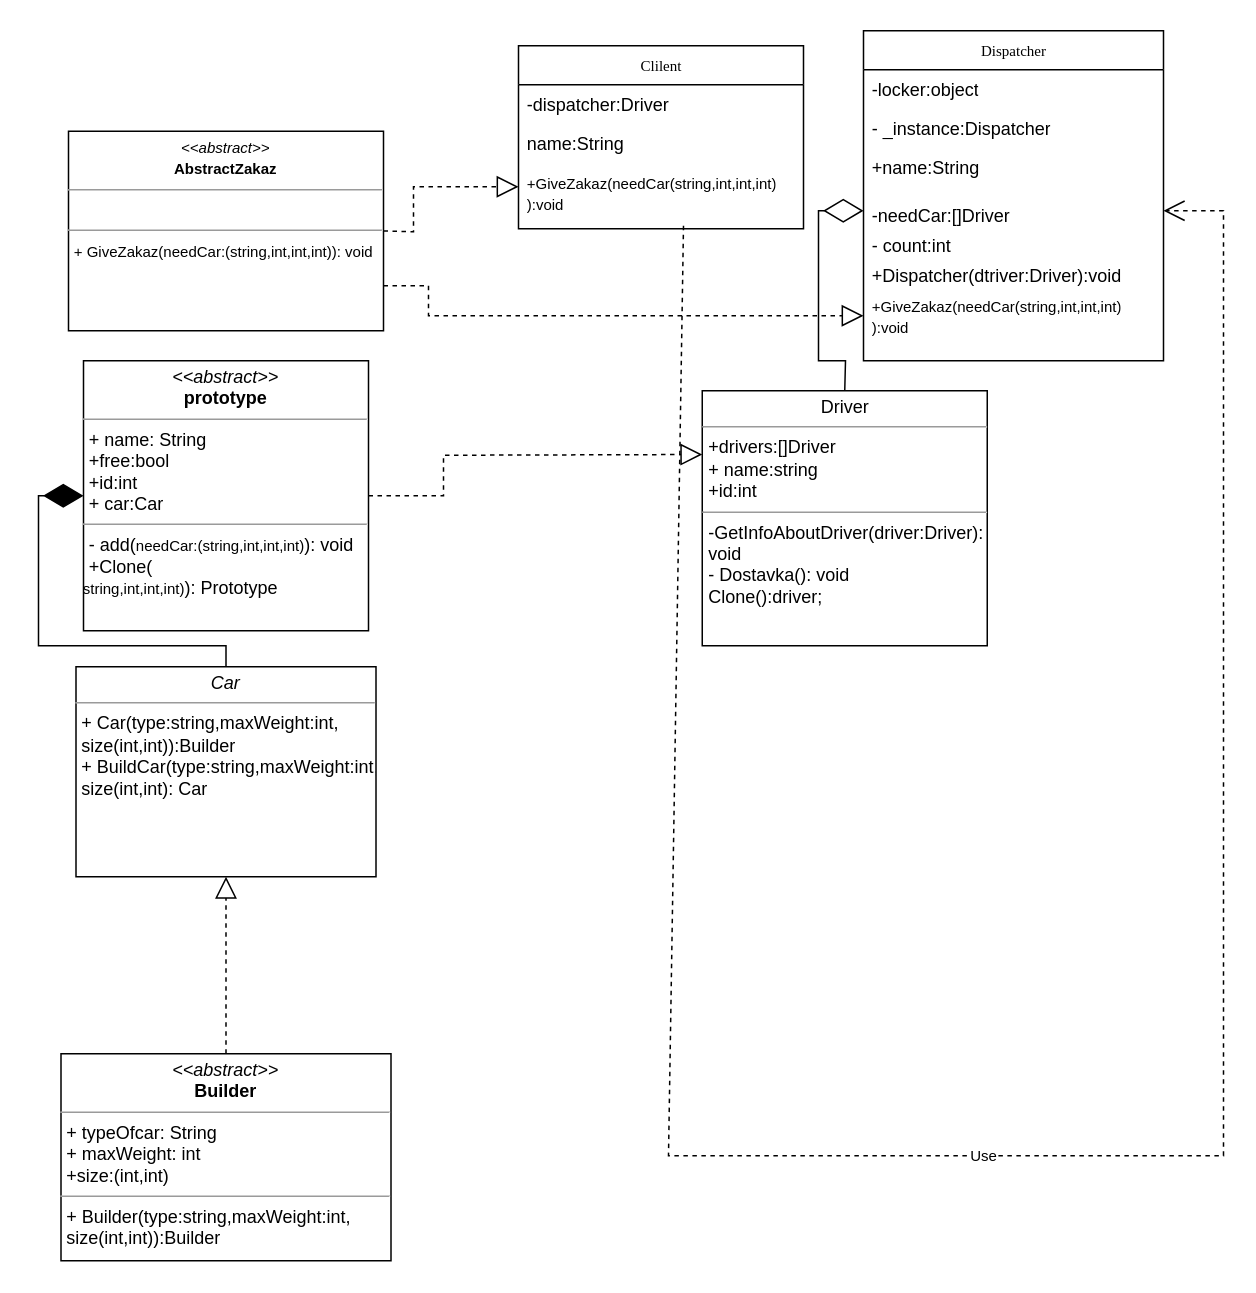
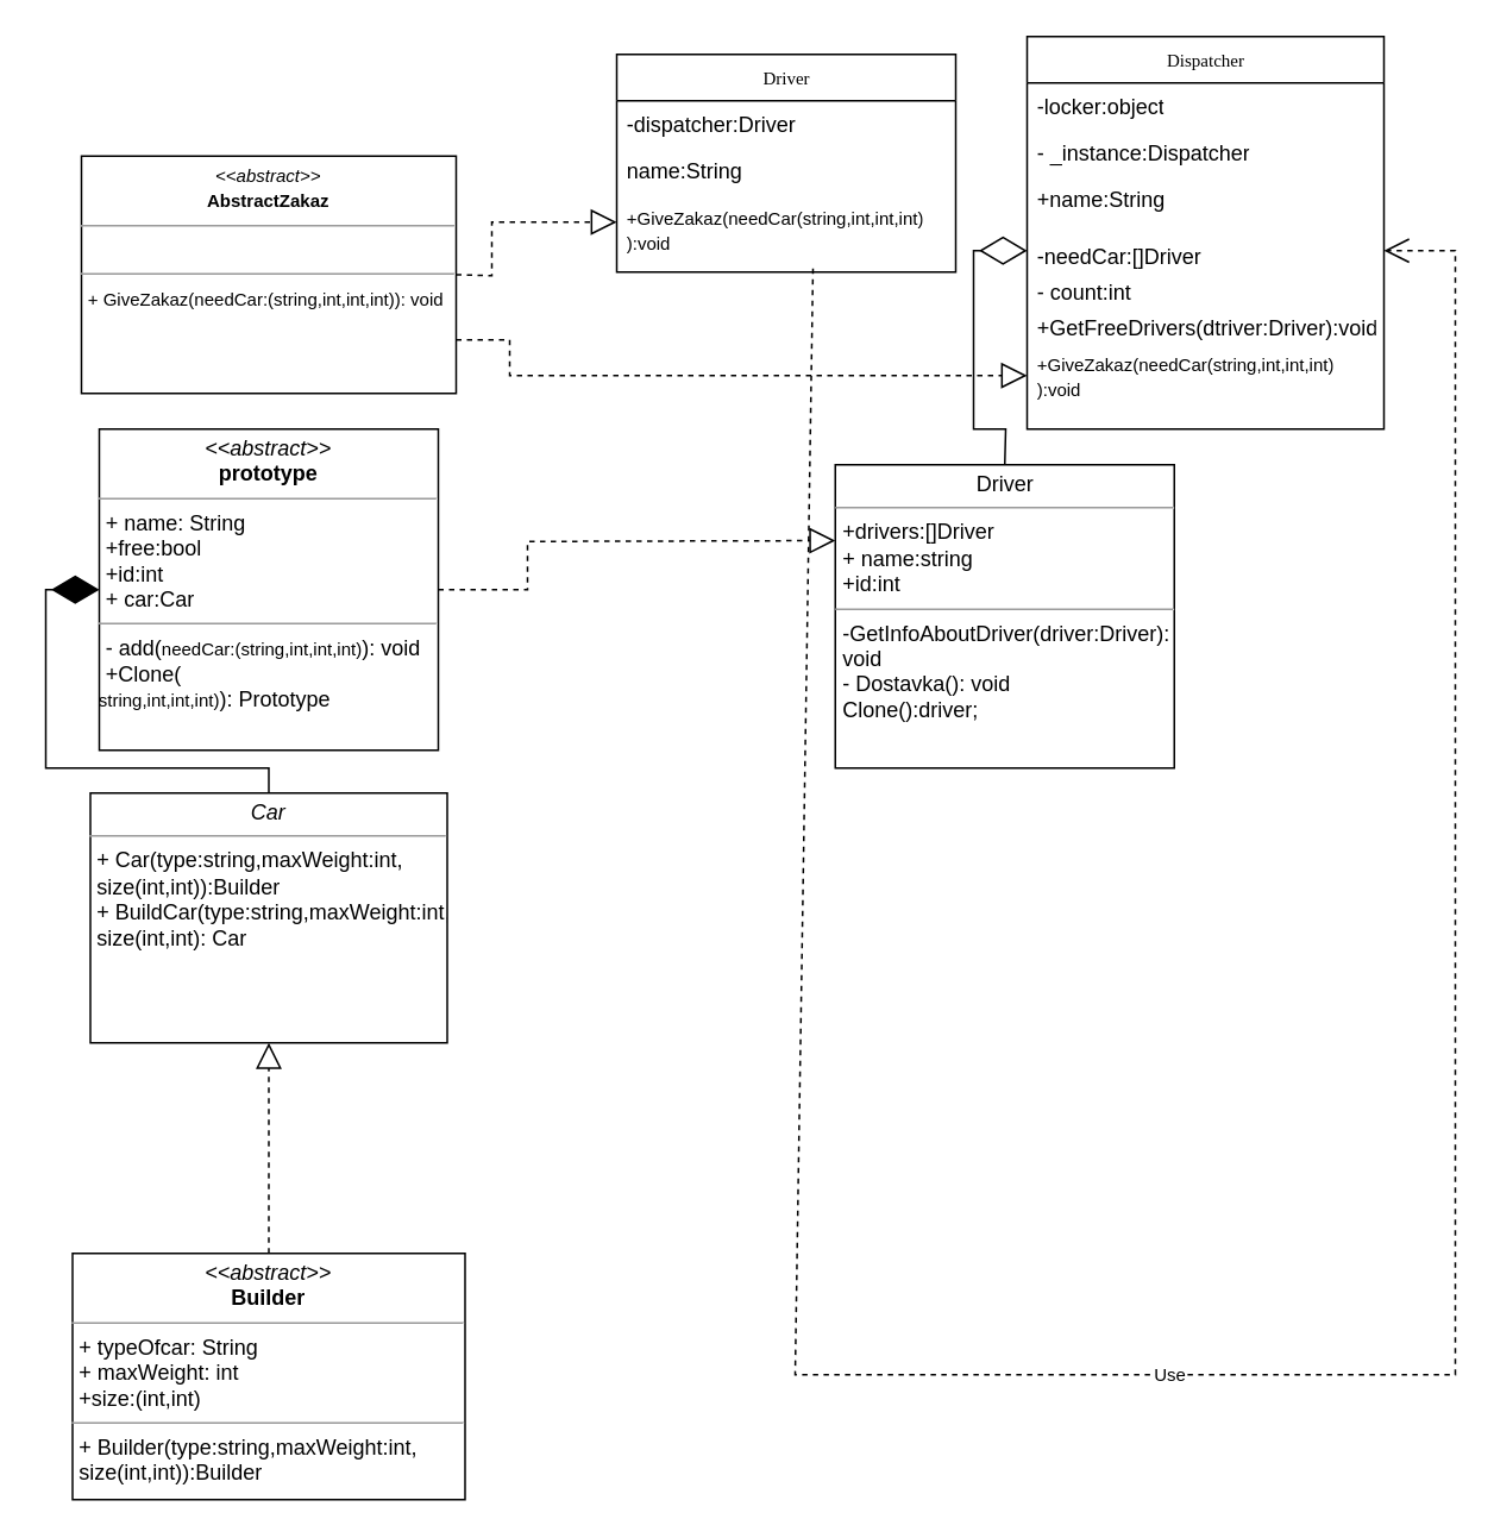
- <mxCell id="2" value="Clilent" style="swimlane;html=1;fontStyle=0;childLayout=stackLayout;horizontal=1;startSize=26;fillColor=none;horizontalStack=0;resizeParent=1;resizeLast=0;collapsible=1;marginBottom=0;swimlaneFillColor=#ffffff;rounded=0;shadow=0;comic=0;labelBackgroundColor=none;strokeWidth=1;fontFamily=Verdana;fontSize=10;align=center;" parent="1" vertex="1"><mxGeometry x="340" y="30" width="190" height="122" as="geometry" /></mxCell>
+ <mxCell id="2" value="Driver" style="swimlane;html=1;fontStyle=0;childLayout=stackLayout;horizontal=1;startSize=26;fillColor=none;horizontalStack=0;resizeParent=1;resizeLast=0;collapsible=1;marginBottom=0;swimlaneFillColor=#ffffff;rounded=0;shadow=0;comic=0;labelBackgroundColor=none;strokeWidth=1;fontFamily=Verdana;fontSize=10;align=center;" parent="1" vertex="1"><mxGeometry x="340" y="30" width="190" height="122" as="geometry" /></mxCell>
- <mxCell id="12" value="+Dispatcher(dtriver:Driver):void" style="text;html=1;strokeColor=none;fillColor=none;align=left;verticalAlign=top;spacingLeft=4;spacingRight=4;whiteSpace=wrap;overflow=hidden;rotatable=0;points=[[0,0.5],[1,0.5]];portConstraint=eastwest;" parent="6" vertex="1"><mxGeometry y="150" width="200" height="20" as="geometry" /></mxCell>
+ <mxCell id="12" value="+GetFreeDrivers(dtriver:Driver):void" style="text;html=1;strokeColor=none;fillColor=none;align=left;verticalAlign=top;spacingLeft=4;spacingRight=4;whiteSpace=wrap;overflow=hidden;rotatable=0;points=[[0,0.5],[1,0.5]];portConstraint=eastwest;" parent="6" vertex="1"><mxGeometry y="150" width="200" height="20" as="geometry" /></mxCell>
